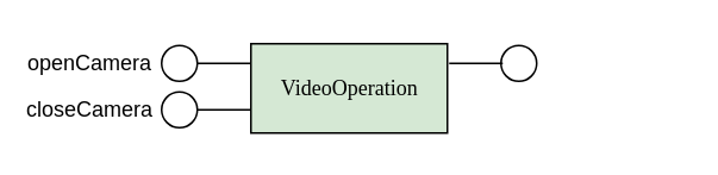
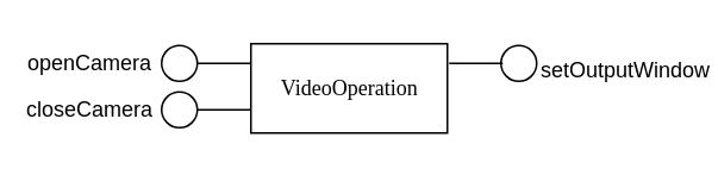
+ <mxCell id="11" value="setOutputWindow" style="text;html=1;align=center;verticalAlign=middle;whiteSpace=wrap;rounded=0;" vertex="1" parent="1"><mxGeometry x="320" y="24" width="60" height="30" as="geometry" /></mxCell>
- <mxCell id="2" value="VideoOperation" style="html=1;rounded=0;shadow=0;comic=0;labelBackgroundColor=none;strokeWidth=1;fontFamily=Verdana;fontSize=12;align=center;fillColor=#d5e8d4;" parent="1" vertex="1"><mxGeometry x="140" y="24" width="110" height="50" as="geometry" /></mxCell>
+ <mxCell id="2" value="VideoOperation" style="html=1;rounded=0;shadow=0;comic=0;labelBackgroundColor=none;strokeWidth=1;fontFamily=Verdana;fontSize=12;align=center;" parent="1" vertex="1"><mxGeometry x="140" y="24" width="110" height="50" as="geometry" /></mxCell>
